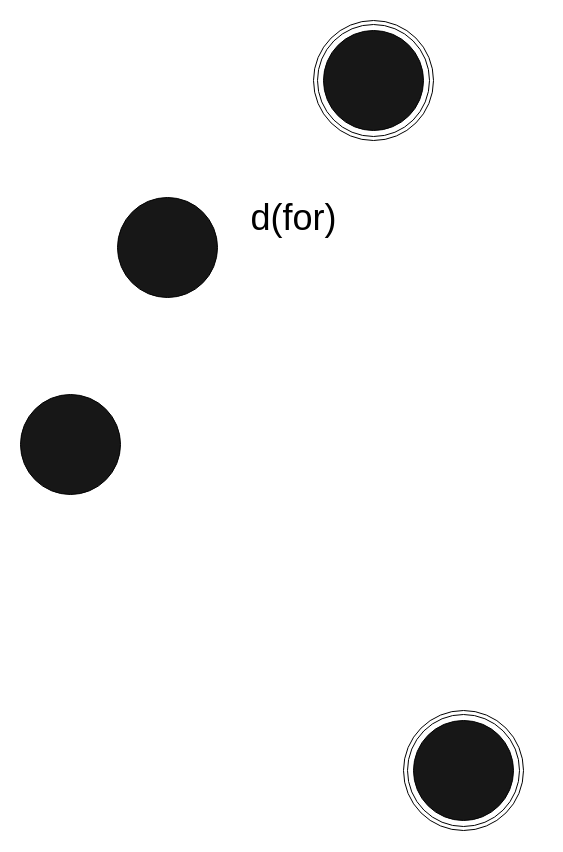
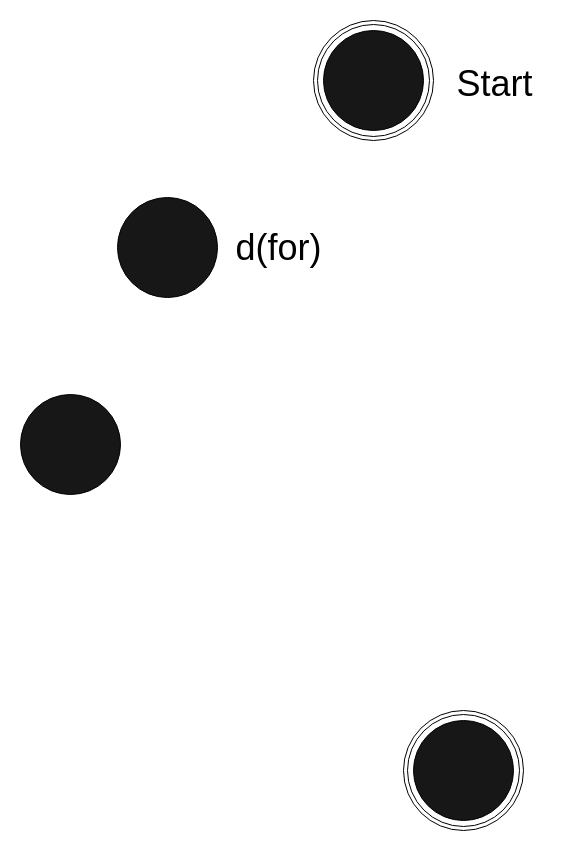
+ <mxCell id="4" value="&lt;font style=&quot;font-size: 36px;&quot;&gt;Start&lt;br&gt;&lt;/font&gt;" style="text;html=1;align=center;verticalAlign=middle;resizable=0;points=[];autosize=1;strokeColor=none;fillColor=none;" vertex="1" parent="1"><mxGeometry x="447" y="55" width="94" height="55" as="geometry" /></mxCell>
- <mxCell id="6" value="&lt;font style=&quot;font-size: 36px;&quot;&gt;d(for)&lt;br&gt;&lt;/font&gt;" style="text;html=1;align=center;verticalAlign=middle;resizable=0;points=[];autosize=1;strokeColor=none;fillColor=none;" vertex="1" parent="1"><mxGeometry x="241" y="189.5" width="104" height="55" as="geometry" /></mxCell>
+ <mxCell id="6" value="&lt;font style=&quot;font-size: 36px;&quot;&gt;d(for)&lt;br&gt;&lt;/font&gt;" style="text;html=1;align=center;verticalAlign=middle;resizable=0;points=[];autosize=1;strokeColor=none;fillColor=none;" vertex="1" parent="1"><mxGeometry x="226" y="219.5" width="104" height="55" as="geometry" /></mxCell>
